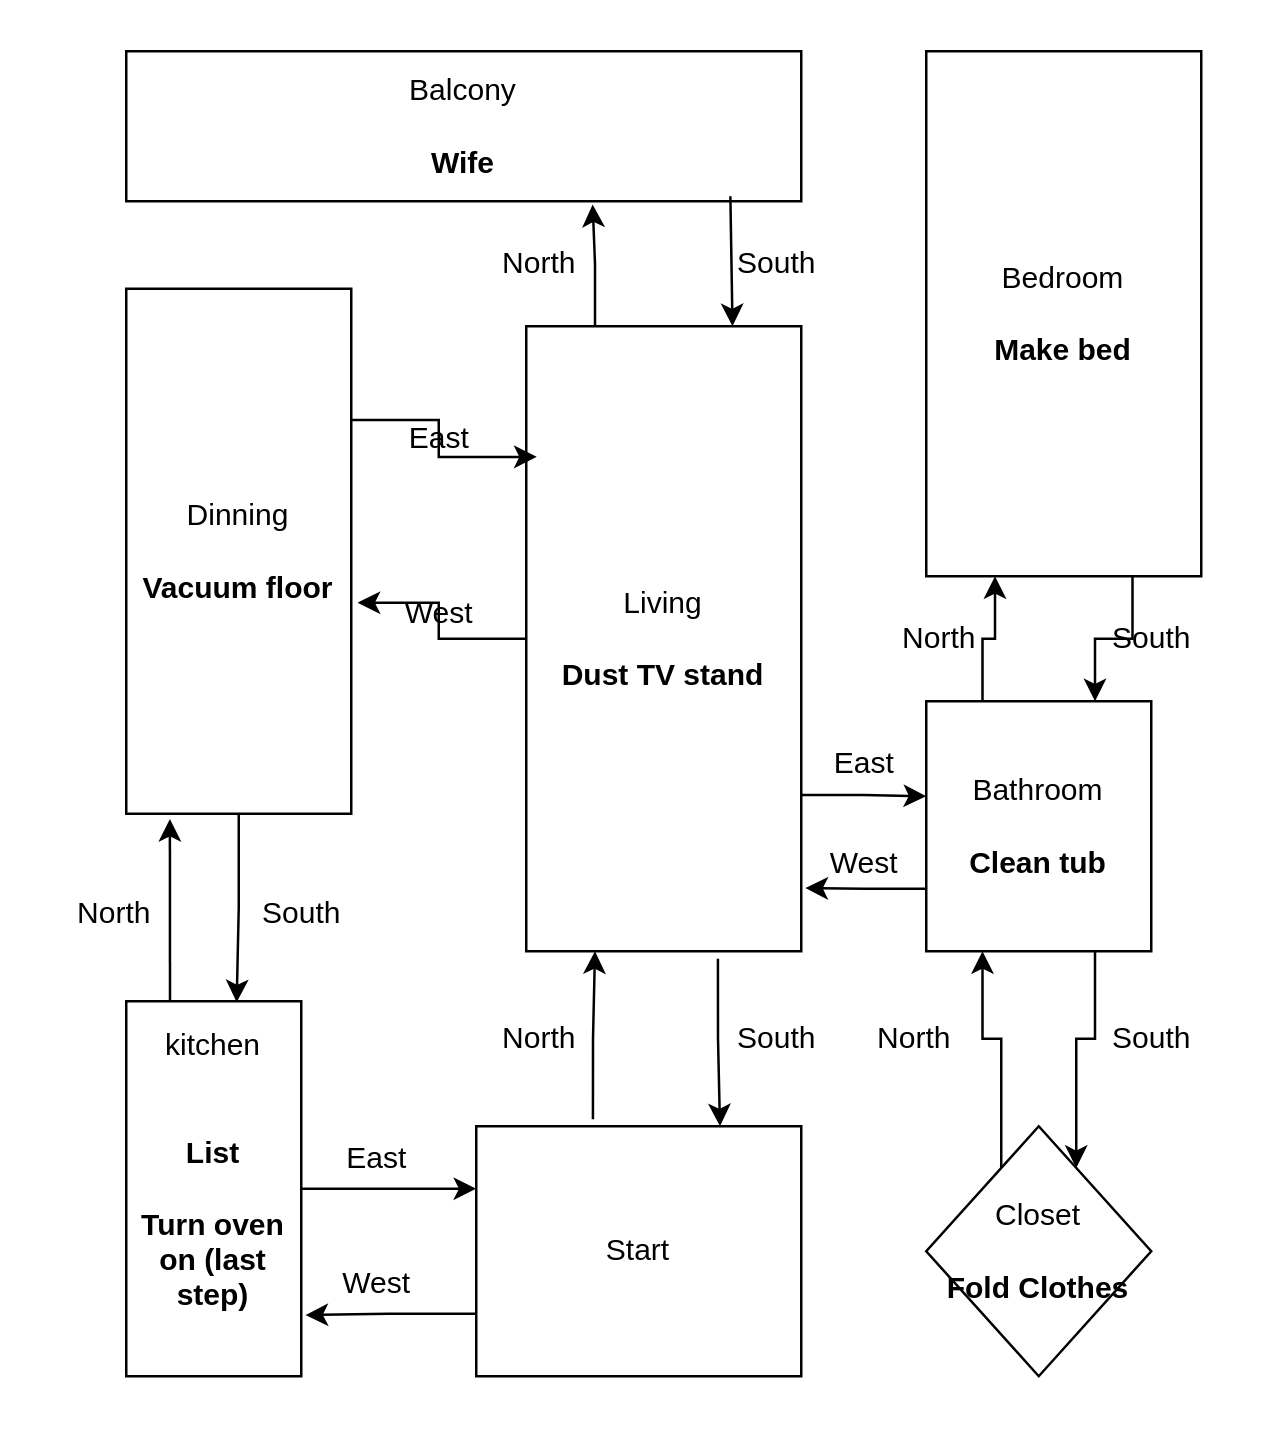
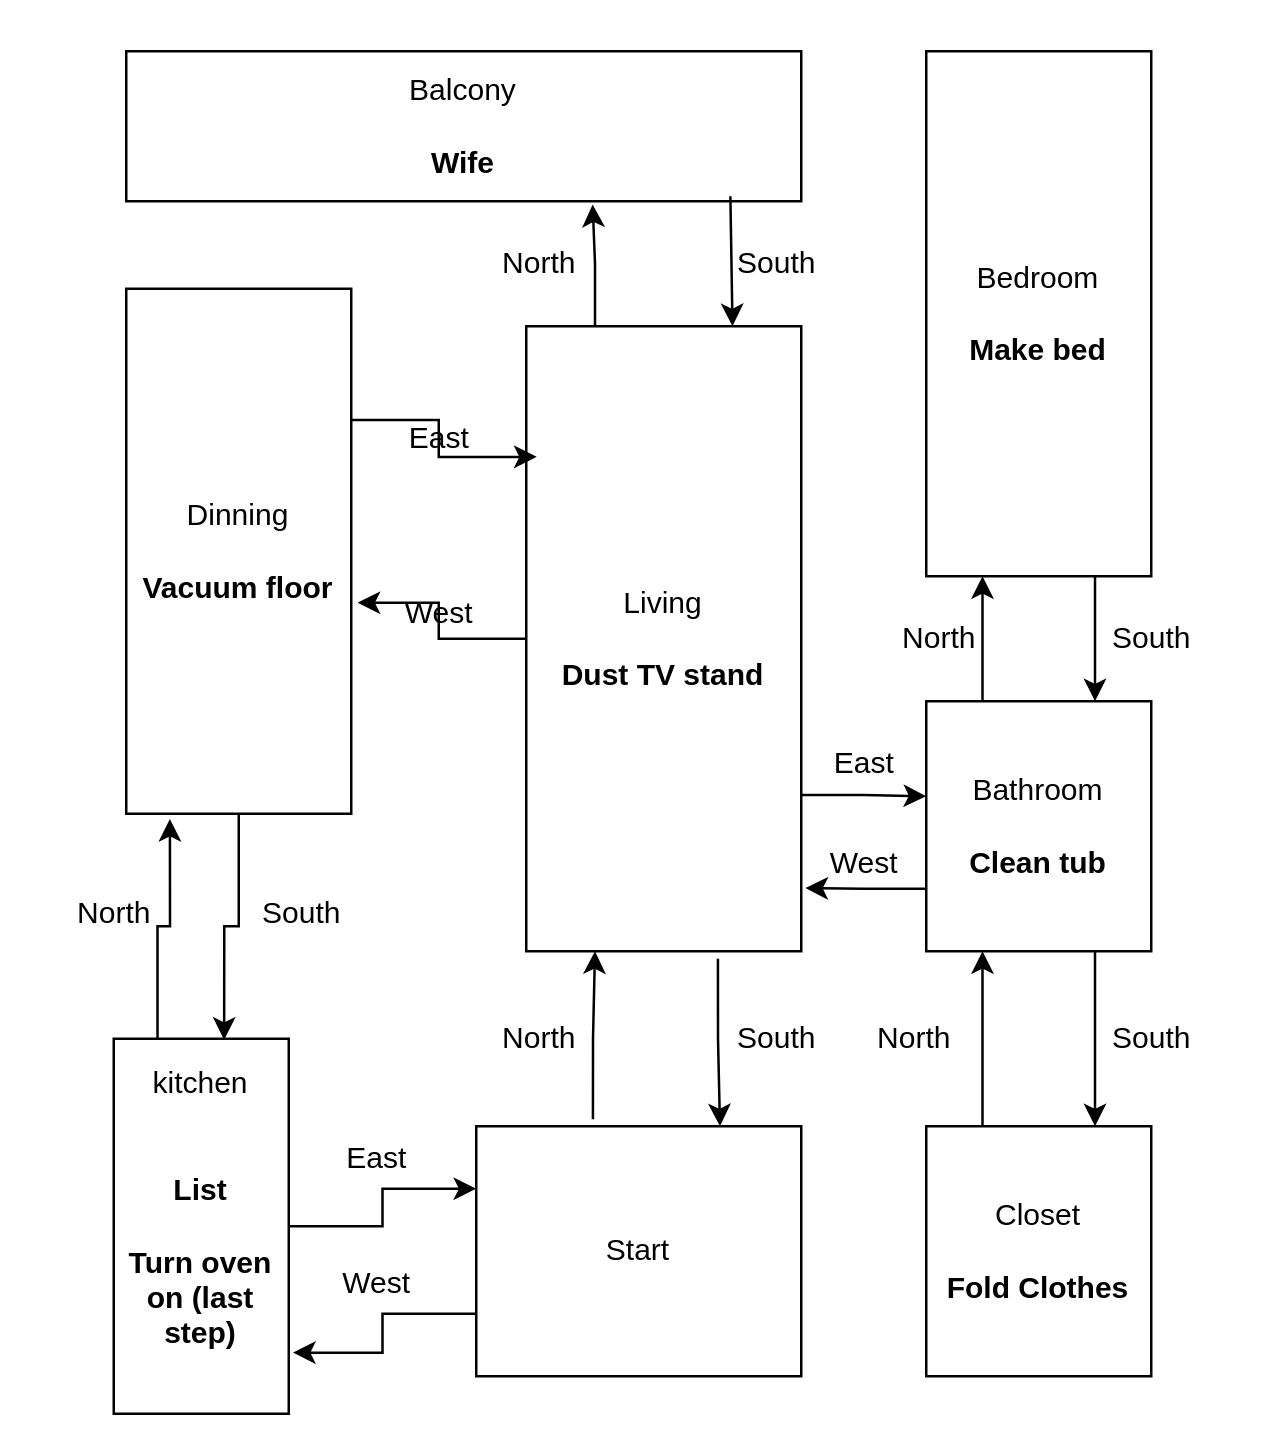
- <mxCell id="9" value="&lt;div&gt;Bedroom&lt;/div&gt;&lt;div&gt;&lt;br&gt;&lt;/div&gt;&lt;div&gt;&lt;b&gt;Make bed&lt;/b&gt;&lt;br&gt;&lt;/div&gt;" style="rounded=0;whiteSpace=wrap;html=1;" vertex="1" parent="1"><mxGeometry x="370" y="20" width="110" height="210" as="geometry" /></mxCell>
+ <mxCell id="9" value="&lt;div&gt;Bedroom&lt;/div&gt;&lt;div&gt;&lt;br&gt;&lt;/div&gt;&lt;div&gt;&lt;b&gt;Make bed&lt;/b&gt;&lt;br&gt;&lt;/div&gt;" style="rounded=0;whiteSpace=wrap;html=1;" vertex="1" parent="1"><mxGeometry x="370" y="20" width="90" height="210" as="geometry" /></mxCell>
- <mxCell id="7" value="&lt;div&gt;kitchen&lt;/div&gt;&lt;div&gt;&lt;br&gt;&lt;/div&gt;&lt;div&gt;&lt;br&gt;&lt;/div&gt;&lt;div&gt;&lt;b&gt;List&lt;/b&gt;&lt;/div&gt;&lt;div&gt;&lt;b&gt;&lt;br&gt;&lt;/b&gt;&lt;/div&gt;&lt;div&gt;&lt;b&gt;Turn oven on (last step)&lt;br&gt;&lt;/b&gt;&lt;/div&gt;&lt;div&gt;&lt;b&gt;&lt;br&gt;&lt;/b&gt;&lt;/div&gt;" style="rounded=0;whiteSpace=wrap;html=1;" vertex="1" parent="1"><mxGeometry x="50" y="400" width="70" height="150" as="geometry" /></mxCell>
+ <mxCell id="7" value="&lt;div&gt;kitchen&lt;/div&gt;&lt;div&gt;&lt;br&gt;&lt;/div&gt;&lt;div&gt;&lt;br&gt;&lt;/div&gt;&lt;div&gt;&lt;b&gt;List&lt;/b&gt;&lt;/div&gt;&lt;div&gt;&lt;b&gt;&lt;br&gt;&lt;/b&gt;&lt;/div&gt;&lt;div&gt;&lt;b&gt;Turn oven on (last step)&lt;br&gt;&lt;/b&gt;&lt;/div&gt;&lt;div&gt;&lt;b&gt;&lt;br&gt;&lt;/b&gt;&lt;/div&gt;" style="rounded=0;whiteSpace=wrap;html=1;" vertex="1" parent="1"><mxGeometry x="45" y="415" width="70" height="150" as="geometry" /></mxCell>
- <mxCell id="14" value="&lt;div&gt;Closet&lt;/div&gt;&lt;div&gt;&lt;br&gt;&lt;/div&gt;&lt;div&gt;&lt;b&gt;Fold Clothes&lt;/b&gt;&lt;br&gt;&lt;/div&gt;" style="rhombus;whiteSpace=wrap;html=1;" vertex="1" parent="1"><mxGeometry x="370" y="450" width="90" height="100" as="geometry" /></mxCell>
+ <mxCell id="14" value="&lt;div&gt;Closet&lt;/div&gt;&lt;div&gt;&lt;br&gt;&lt;/div&gt;&lt;div&gt;&lt;b&gt;Fold Clothes&lt;/b&gt;&lt;br&gt;&lt;/div&gt;" style="rounded=0;whiteSpace=wrap;html=1;" vertex="1" parent="1"><mxGeometry x="370" y="450" width="90" height="100" as="geometry" /></mxCell>
